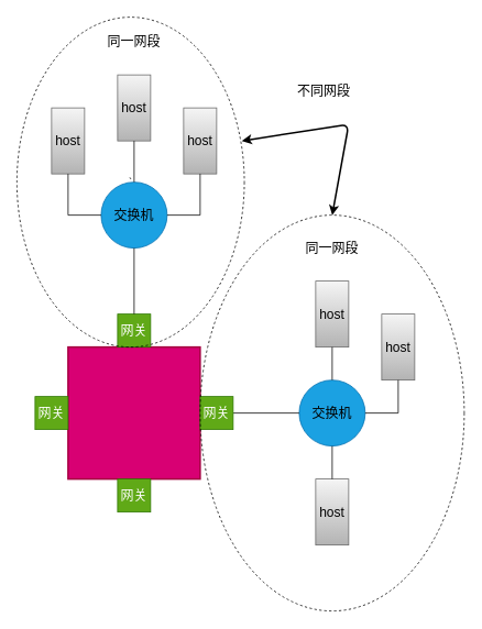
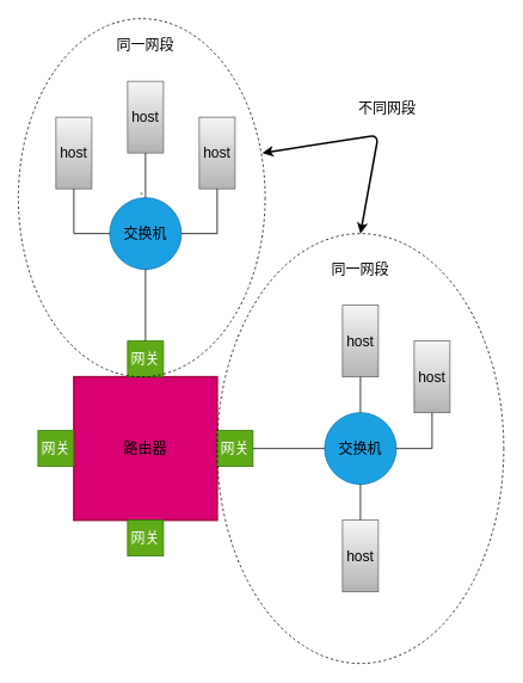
- <mxCell id="32" value="不同网段" style="text;html=1;strokeColor=none;fillColor=none;align=center;verticalAlign=middle;whiteSpace=wrap;rounded=0;labelBackgroundColor=none;fontSize=16;" vertex="1" parent="1"><mxGeometry x="352" y="90" width="80" height="40" as="geometry" /></mxCell>
+ <mxCell id="32" value="不同网段" style="text;html=1;strokeColor=none;fillColor=none;align=center;verticalAlign=middle;whiteSpace=wrap;rounded=0;labelBackgroundColor=none;fontSize=16;" vertex="1" parent="1"><mxGeometry x="392" y="100" width="80" height="40" as="geometry" /></mxCell>
+ <mxCell id="3" value="路由器" style="text;html=1;strokeColor=none;fillColor=none;align=center;verticalAlign=middle;whiteSpace=wrap;rounded=0;labelBackgroundColor=none;fontSize=16;" vertex="1" parent="1"><mxGeometry x="82" y="420" width="160" height="160" as="geometry" /></mxCell>
